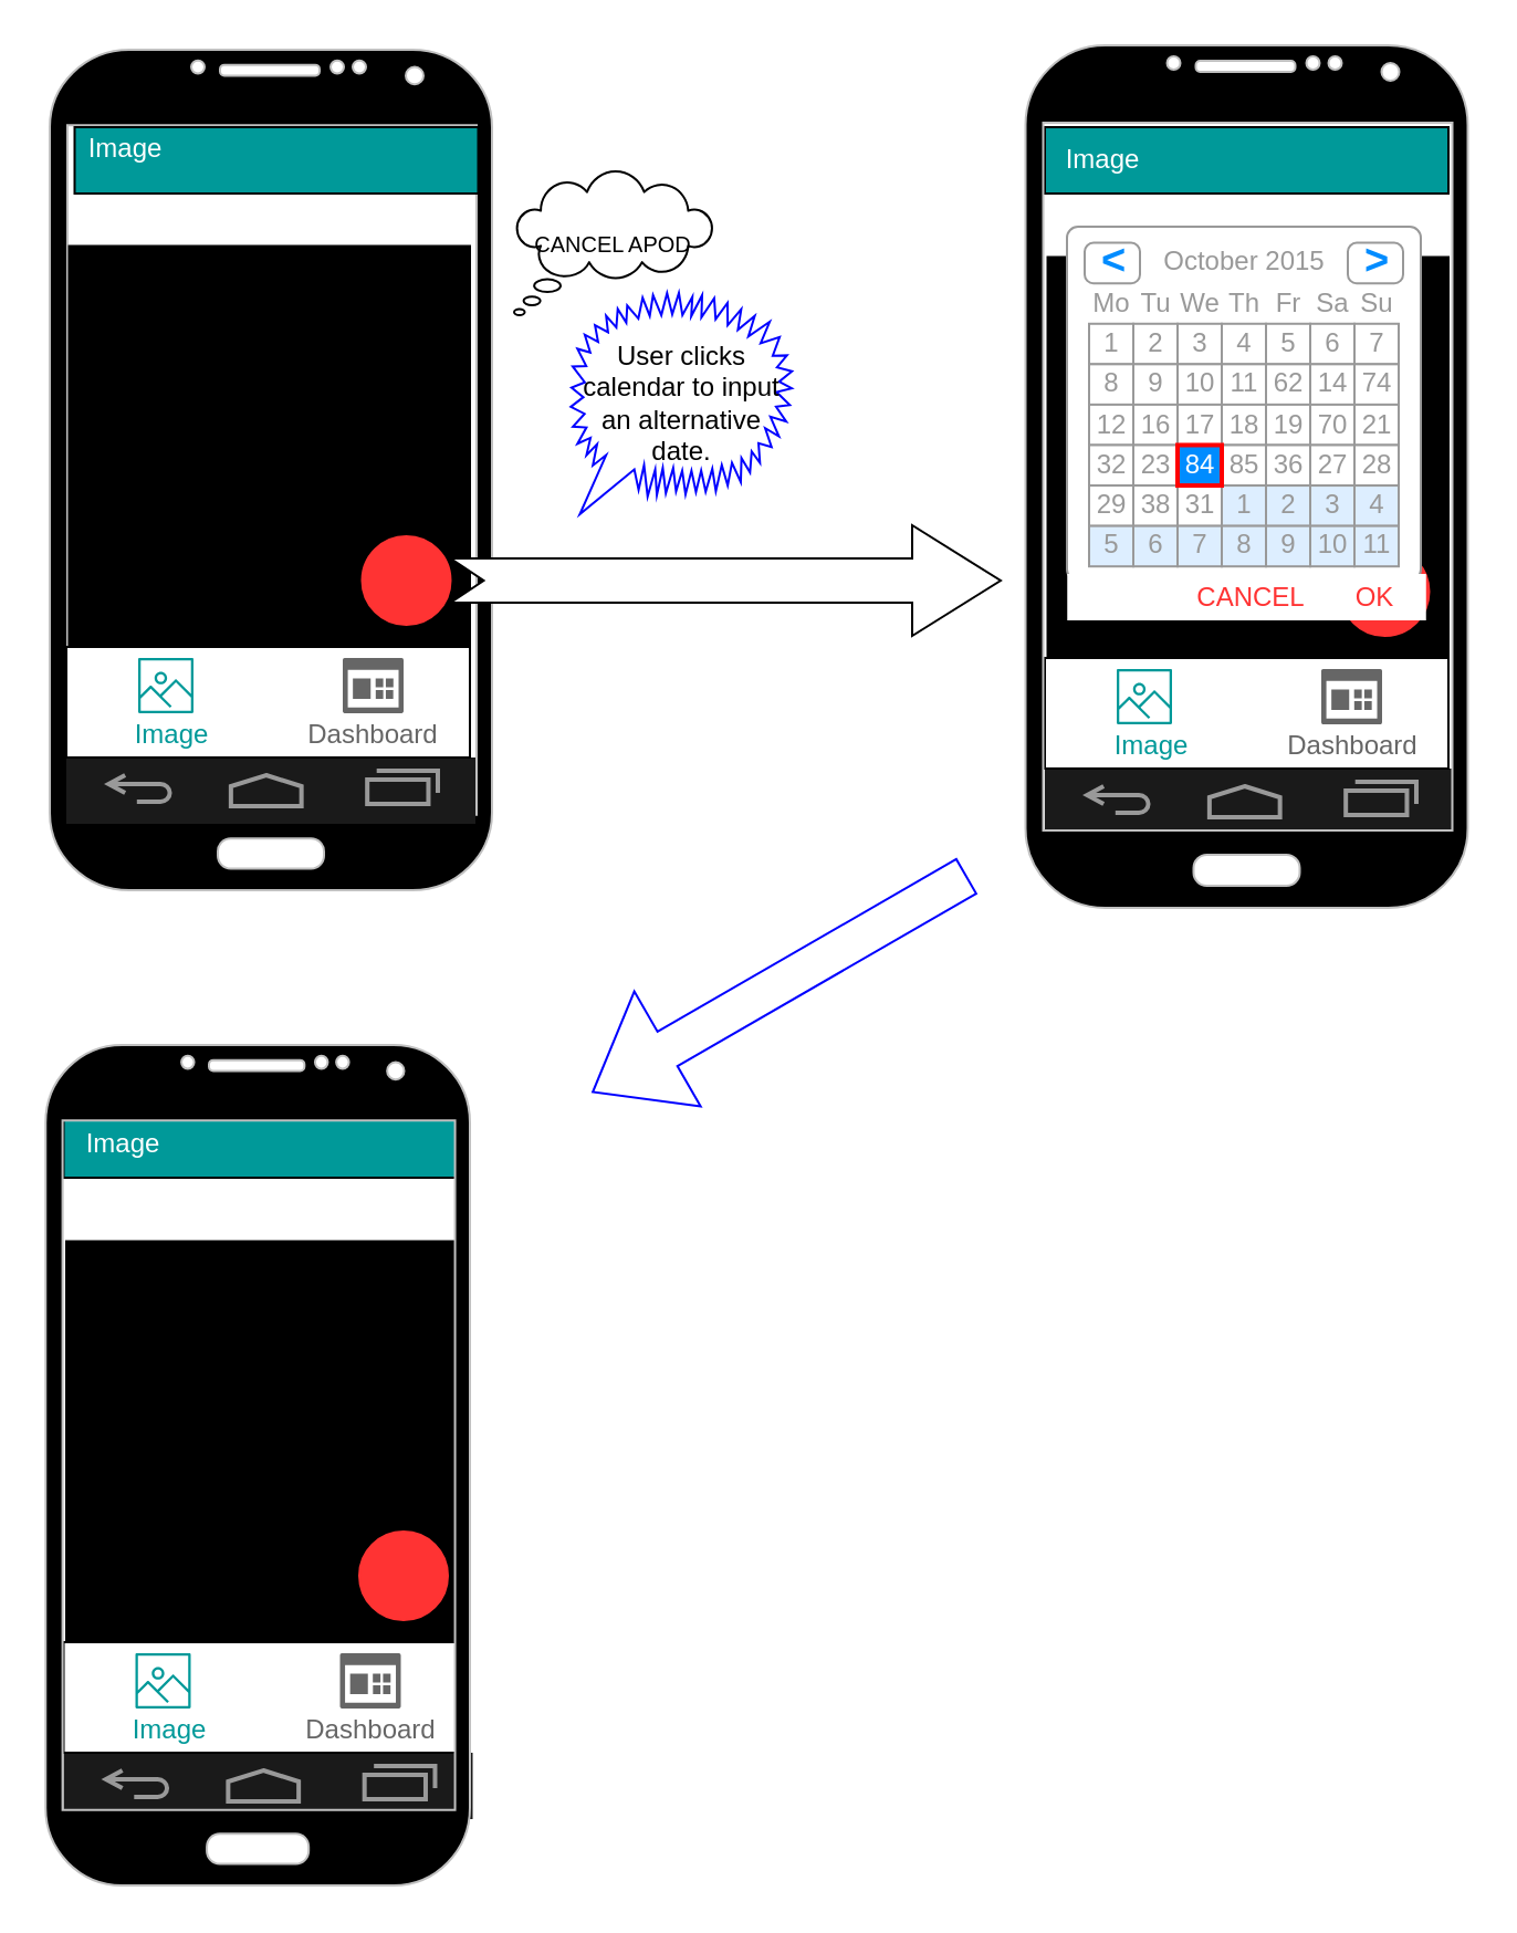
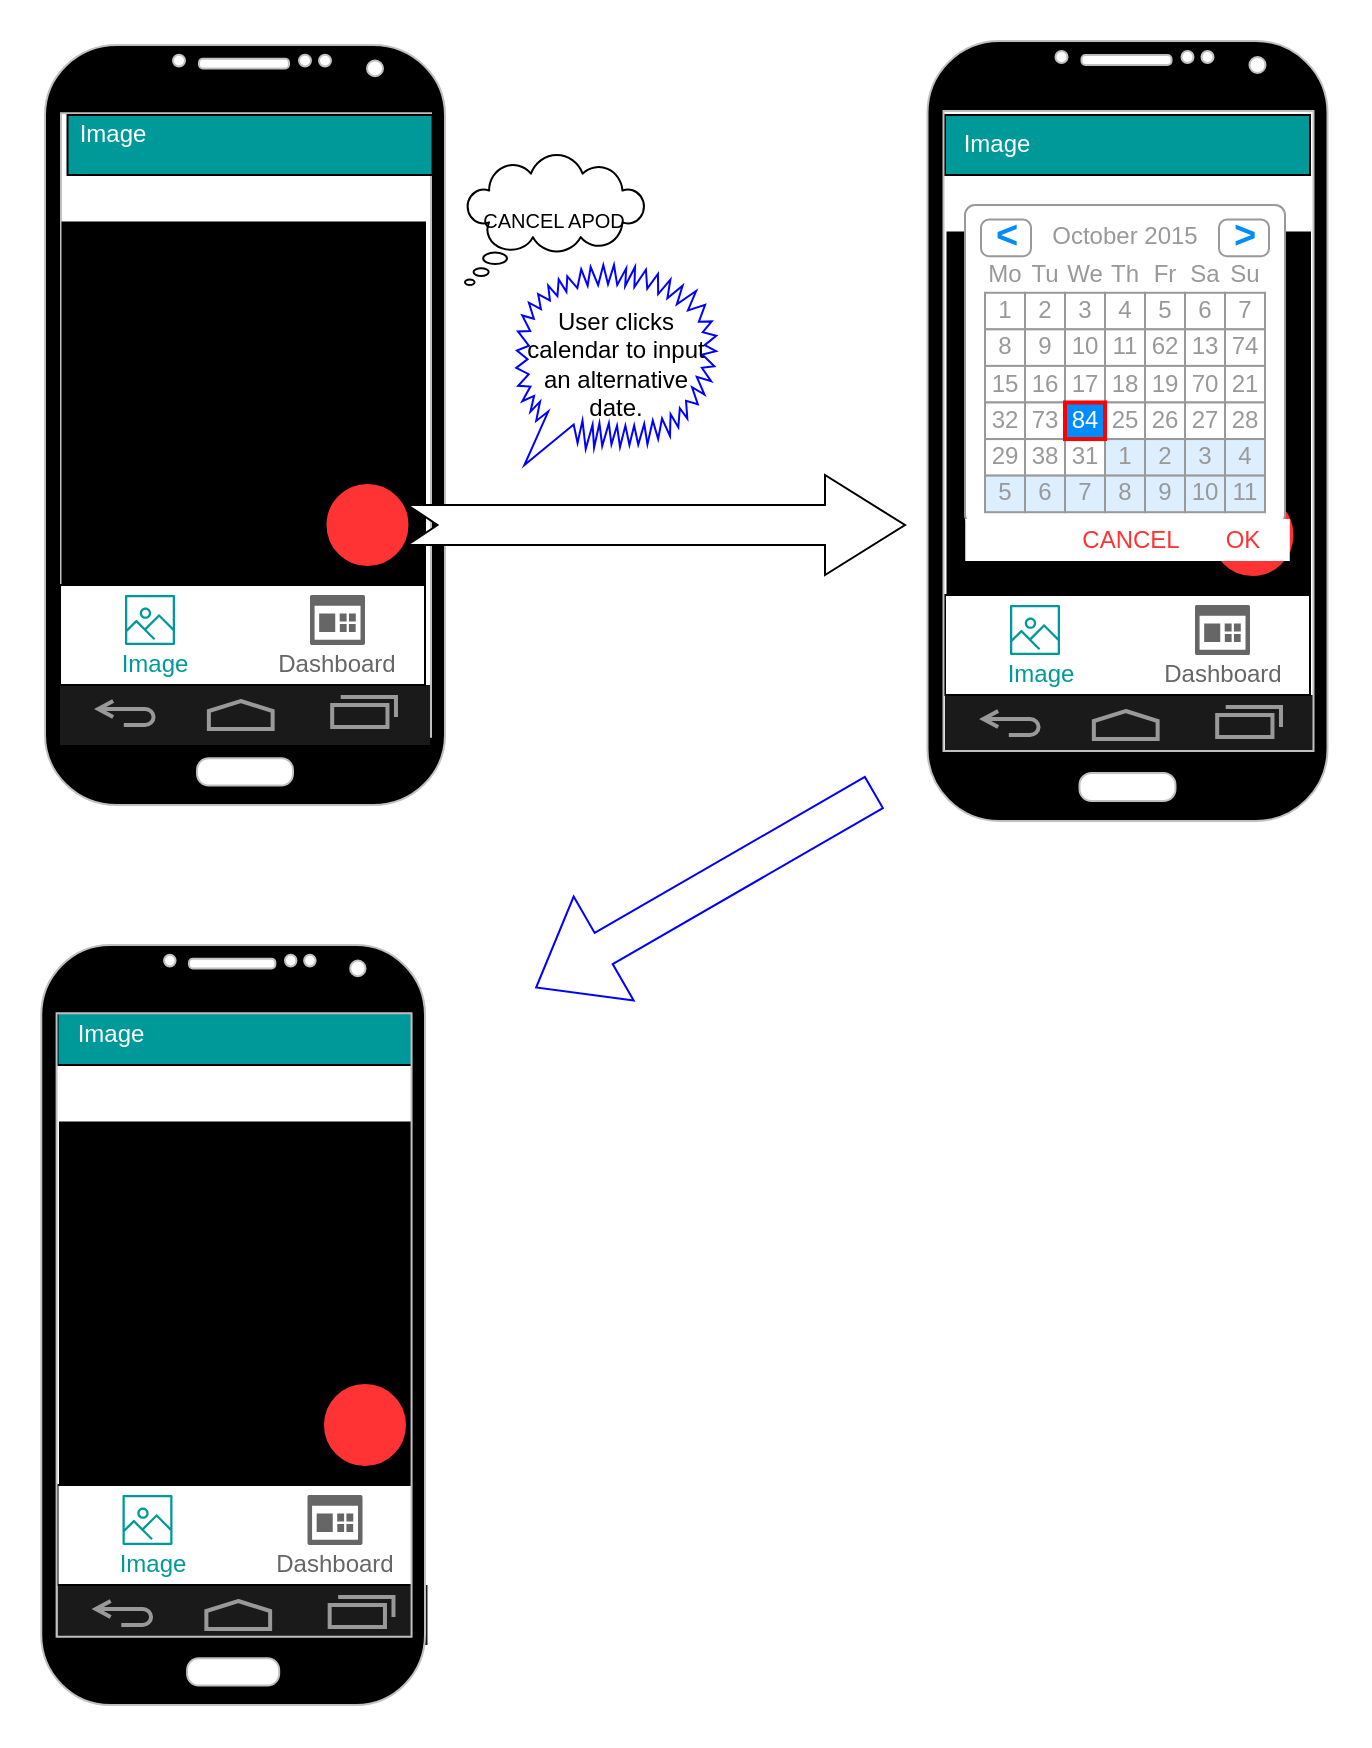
- <mxCell id="57" value="14" style="strokeWidth=1;shadow=0;dashed=0;align=center;html=1;shape=mxgraph.mockup.forms.rrect;rSize=0;strokeColor=#999999;fontColor=#999999;" vertex="1" parent="34"><mxGeometry x="110" y="62.171" width="20" height="18.286" as="geometry" /></mxCell>
+ <mxCell id="57" value="13" style="strokeWidth=1;shadow=0;dashed=0;align=center;html=1;shape=mxgraph.mockup.forms.rrect;rSize=0;strokeColor=#999999;fontColor=#999999;" vertex="1" parent="34"><mxGeometry x="110" y="62.171" width="20" height="18.286" as="geometry" /></mxCell>
- <mxCell id="59" value="12" style="strokeWidth=1;shadow=0;dashed=0;align=center;html=1;shape=mxgraph.mockup.forms.rrect;rSize=0;strokeColor=#999999;fontColor=#999999;" vertex="1" parent="34"><mxGeometry x="10" y="80.457" width="20" height="18.286" as="geometry" /></mxCell>
+ <mxCell id="59" value="15" style="strokeWidth=1;shadow=0;dashed=0;align=center;html=1;shape=mxgraph.mockup.forms.rrect;rSize=0;strokeColor=#999999;fontColor=#999999;" vertex="1" parent="34"><mxGeometry x="10" y="80.457" width="20" height="18.286" as="geometry" /></mxCell>
- <mxCell id="67" value="23" style="strokeWidth=1;shadow=0;dashed=0;align=center;html=1;shape=mxgraph.mockup.forms.rrect;rSize=0;strokeColor=#999999;fontColor=#999999;" vertex="1" parent="34"><mxGeometry x="30" y="98.743" width="20" height="18.286" as="geometry" /></mxCell>
+ <mxCell id="67" value="73" style="strokeWidth=1;shadow=0;dashed=0;align=center;html=1;shape=mxgraph.mockup.forms.rrect;rSize=0;strokeColor=#999999;fontColor=#999999;" vertex="1" parent="34"><mxGeometry x="30" y="98.743" width="20" height="18.286" as="geometry" /></mxCell>
- <mxCell id="68" value="85" style="strokeWidth=1;shadow=0;dashed=0;align=center;html=1;shape=mxgraph.mockup.forms.rrect;rSize=0;strokeColor=#999999;fontColor=#999999;" vertex="1" parent="34"><mxGeometry x="70" y="98.743" width="20" height="18.286" as="geometry" /></mxCell>
+ <mxCell id="68" value="25" style="strokeWidth=1;shadow=0;dashed=0;align=center;html=1;shape=mxgraph.mockup.forms.rrect;rSize=0;strokeColor=#999999;fontColor=#999999;" vertex="1" parent="34"><mxGeometry x="70" y="98.743" width="20" height="18.286" as="geometry" /></mxCell>
- <mxCell id="69" value="36" style="strokeWidth=1;shadow=0;dashed=0;align=center;html=1;shape=mxgraph.mockup.forms.rrect;rSize=0;strokeColor=#999999;fontColor=#999999;" vertex="1" parent="34"><mxGeometry x="90" y="98.743" width="20" height="18.286" as="geometry" /></mxCell>
+ <mxCell id="69" value="26" style="strokeWidth=1;shadow=0;dashed=0;align=center;html=1;shape=mxgraph.mockup.forms.rrect;rSize=0;strokeColor=#999999;fontColor=#999999;" vertex="1" parent="34"><mxGeometry x="90" y="98.743" width="20" height="18.286" as="geometry" /></mxCell>
